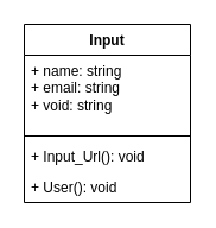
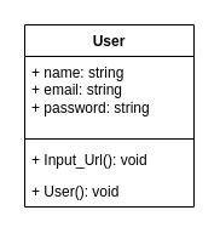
- <mxCell id="2" value="Input" style="swimlane;fontStyle=1;align=center;verticalAlign=top;childLayout=stackLayout;horizontal=1;startSize=26;horizontalStack=0;resizeParent=1;resizeParentMax=0;resizeLast=0;collapsible=1;marginBottom=0;whiteSpace=wrap;html=1;" vertex="1" parent="1"><mxGeometry x="20" y="20" width="140" height="150" as="geometry" /></mxCell>
+ <mxCell id="2" value="User" style="swimlane;fontStyle=1;align=center;verticalAlign=top;childLayout=stackLayout;horizontal=1;startSize=26;horizontalStack=0;resizeParent=1;resizeParentMax=0;resizeLast=0;collapsible=1;marginBottom=0;whiteSpace=wrap;html=1;" vertex="1" parent="1"><mxGeometry x="20" y="20" width="140" height="150" as="geometry" /></mxCell>
- <mxCell id="3" value="+ name: string&lt;div&gt;&lt;div&gt;+ email: string&lt;/div&gt;&lt;div&gt;+ void: string&lt;br&gt;&lt;/div&gt;&lt;/div&gt;" style="text;strokeColor=none;fillColor=none;align=left;verticalAlign=top;spacingLeft=4;spacingRight=4;overflow=hidden;rotatable=0;points=[[0,0.5],[1,0.5]];portConstraint=eastwest;whiteSpace=wrap;html=1;" vertex="1" parent="2"><mxGeometry y="26" width="140" height="64" as="geometry" /></mxCell>
+ <mxCell id="3" value="+ name: string&lt;div&gt;&lt;div&gt;+ email: string&lt;/div&gt;&lt;div&gt;+ password: string&lt;br&gt;&lt;/div&gt;&lt;/div&gt;" style="text;strokeColor=none;fillColor=none;align=left;verticalAlign=top;spacingLeft=4;spacingRight=4;overflow=hidden;rotatable=0;points=[[0,0.5],[1,0.5]];portConstraint=eastwest;whiteSpace=wrap;html=1;" vertex="1" parent="2"><mxGeometry y="26" width="140" height="64" as="geometry" /></mxCell>
